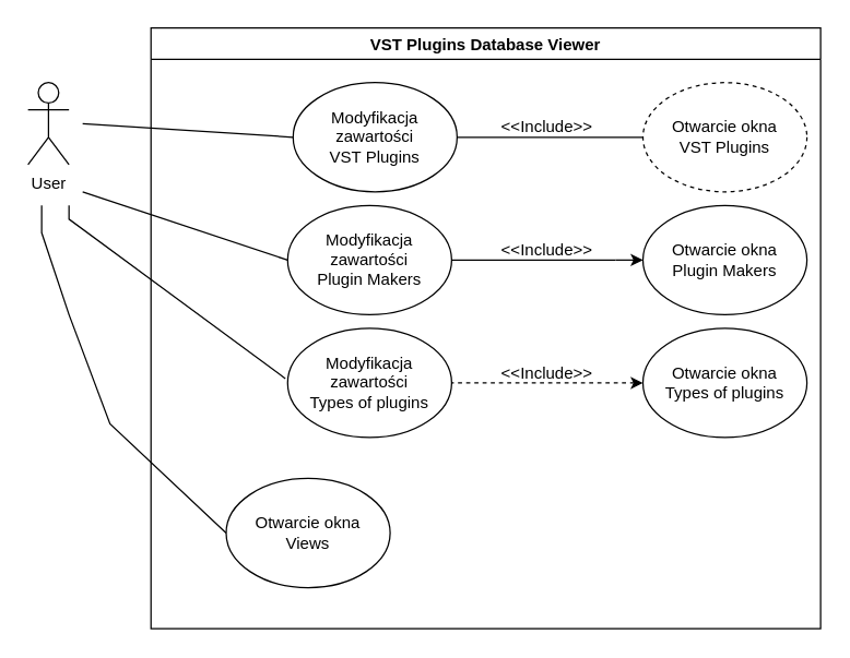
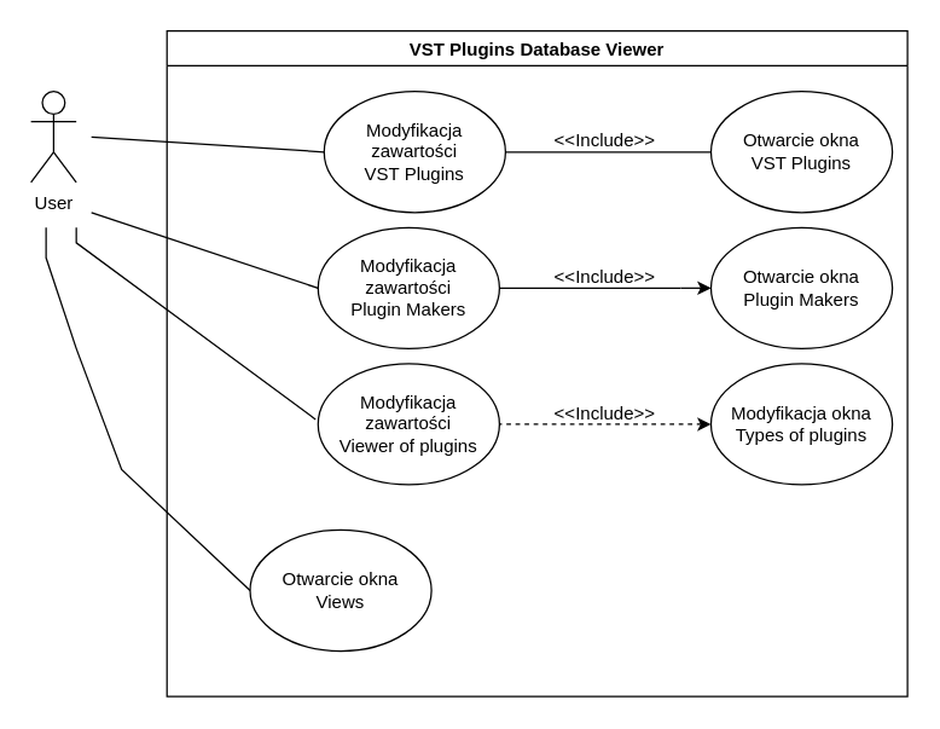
- <mxCell id="4" value="Otwarcie okna&lt;br&gt;VST Plugins" style="ellipse;whiteSpace=wrap;html=1;dashed=1;" vertex="1" parent="3"><mxGeometry x="360" y="40" width="120" height="80" as="geometry" /></mxCell>
+ <mxCell id="4" value="Otwarcie okna&lt;br&gt;VST Plugins" style="ellipse;whiteSpace=wrap;html=1;" vertex="1" parent="3"><mxGeometry x="360" y="40" width="120" height="80" as="geometry" /></mxCell>
- <mxCell id="10" value="Modyfikacja zawartości&lt;br&gt;Types of plugins" style="ellipse;whiteSpace=wrap;html=1;" vertex="1" parent="3"><mxGeometry x="100" y="220" width="120" height="80" as="geometry" /></mxCell>
+ <mxCell id="10" value="Modyfikacja zawartości&lt;br&gt;Viewer of plugins" style="ellipse;whiteSpace=wrap;html=1;" vertex="1" parent="3"><mxGeometry x="100" y="220" width="120" height="80" as="geometry" /></mxCell>
- <mxCell id="6" value="Otwarcie okna&lt;br&gt;Types of plugins" style="ellipse;whiteSpace=wrap;html=1;" vertex="1" parent="3"><mxGeometry x="360" y="220" width="120" height="80" as="geometry" /></mxCell>
+ <mxCell id="6" value="Modyfikacja okna&lt;br&gt;Types of plugins" style="ellipse;whiteSpace=wrap;html=1;" vertex="1" parent="3"><mxGeometry x="360" y="220" width="120" height="80" as="geometry" /></mxCell>
